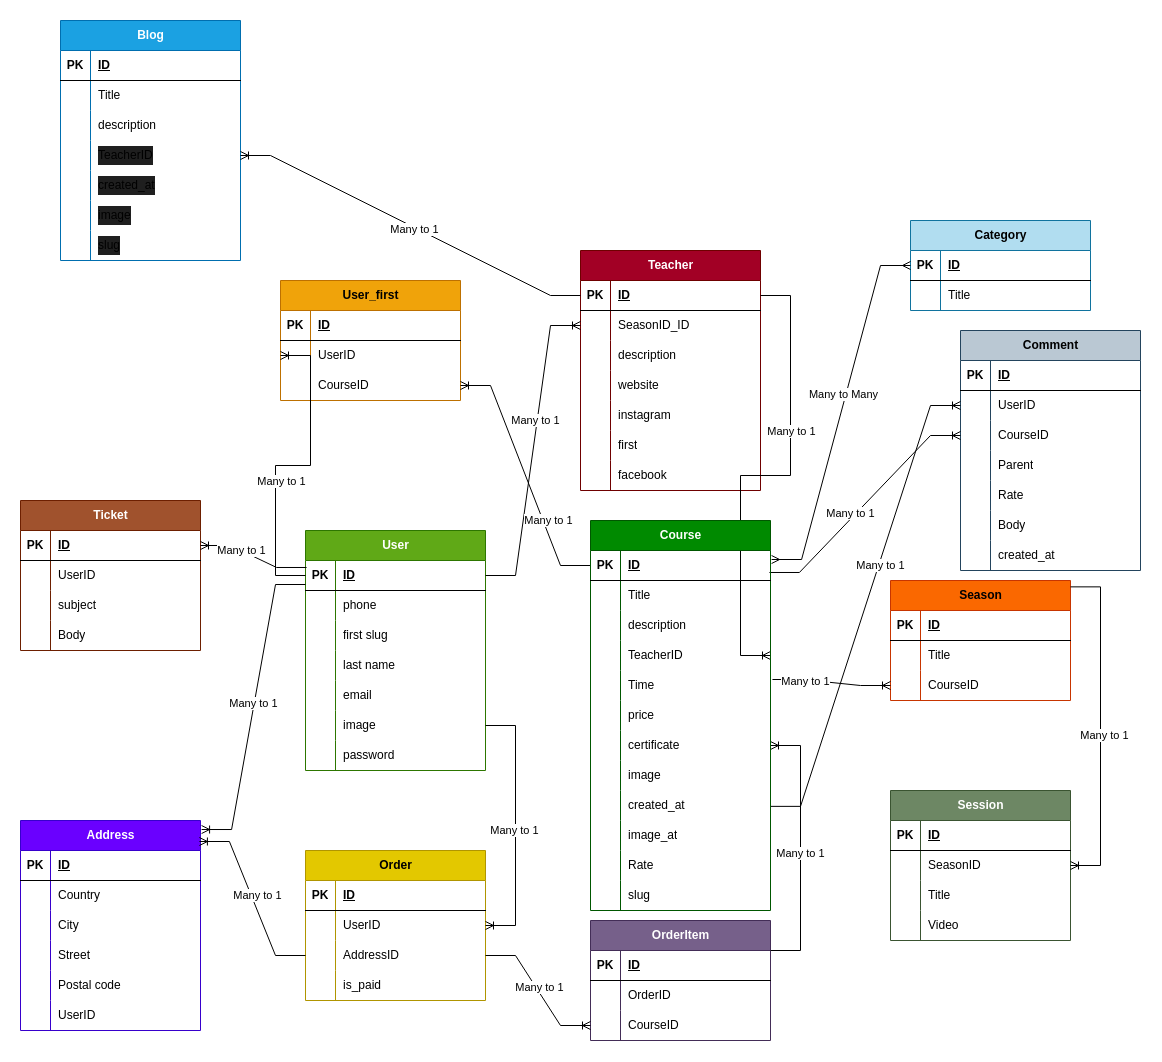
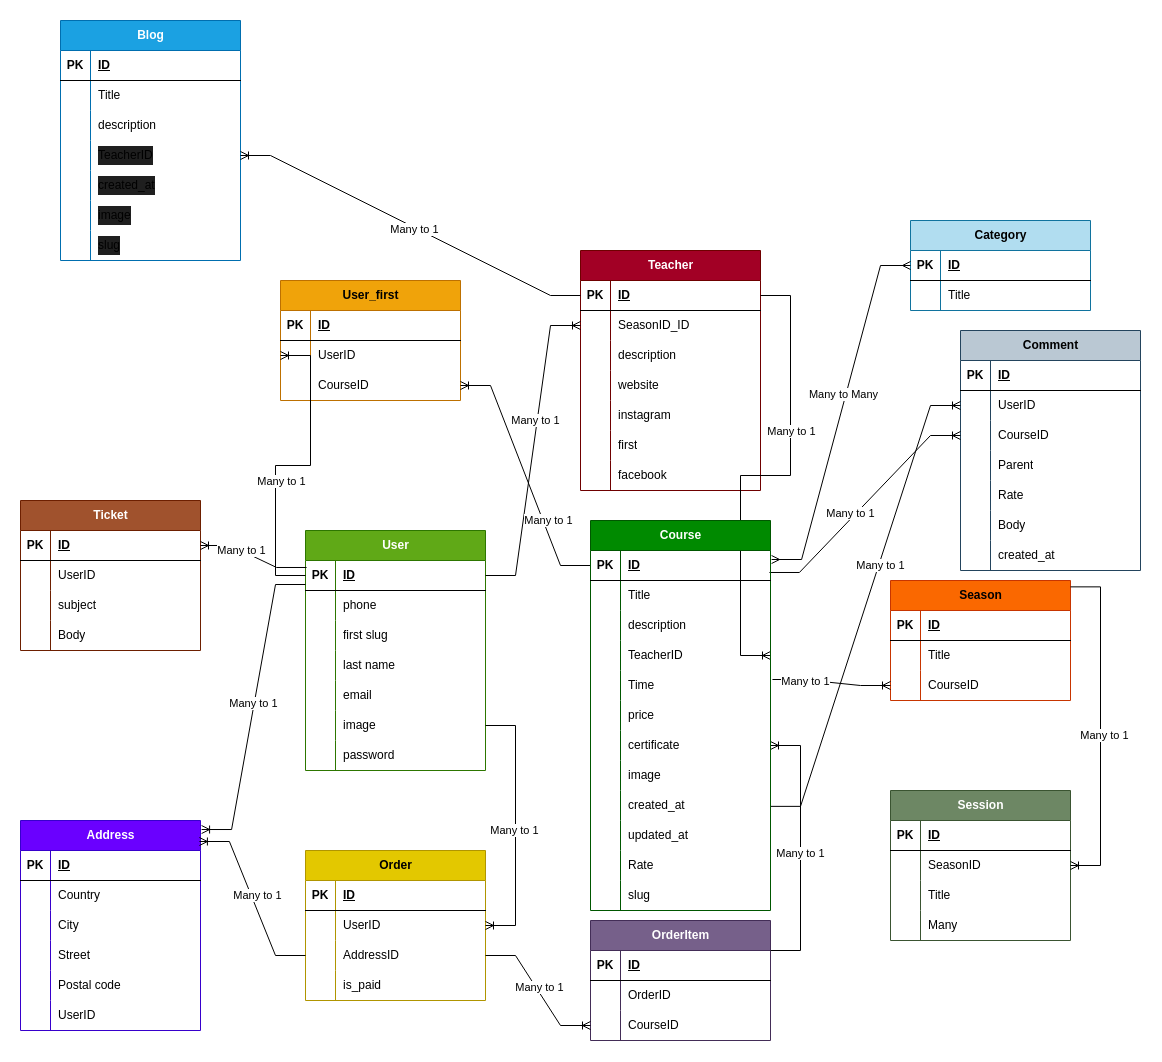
- <mxCell id="239" value="image_at" style="shape=partialRectangle;connectable=0;fillColor=none;top=0;left=0;bottom=0;right=0;align=left;spacingLeft=6;overflow=hidden;whiteSpace=wrap;html=1;" parent="237" vertex="1"><mxGeometry x="30" width="150" height="30" as="geometry"><mxRectangle width="150" height="30" as="alternateBounds" /></mxGeometry></mxCell>
+ <mxCell id="239" value="updated_at" style="shape=partialRectangle;connectable=0;fillColor=none;top=0;left=0;bottom=0;right=0;align=left;spacingLeft=6;overflow=hidden;whiteSpace=wrap;html=1;" parent="237" vertex="1"><mxGeometry x="30" width="150" height="30" as="geometry"><mxRectangle width="150" height="30" as="alternateBounds" /></mxGeometry></mxCell>
- <mxCell id="148" value="Video" style="shape=partialRectangle;connectable=0;fillColor=none;top=0;left=0;bottom=0;right=0;align=left;spacingLeft=6;overflow=hidden;whiteSpace=wrap;html=1;" parent="146" vertex="1"><mxGeometry x="30" width="150" height="30" as="geometry"><mxRectangle width="150" height="30" as="alternateBounds" /></mxGeometry></mxCell>
+ <mxCell id="148" value="Many" style="shape=partialRectangle;connectable=0;fillColor=none;top=0;left=0;bottom=0;right=0;align=left;spacingLeft=6;overflow=hidden;whiteSpace=wrap;html=1;" parent="146" vertex="1"><mxGeometry x="30" width="150" height="30" as="geometry"><mxRectangle width="150" height="30" as="alternateBounds" /></mxGeometry></mxCell>
